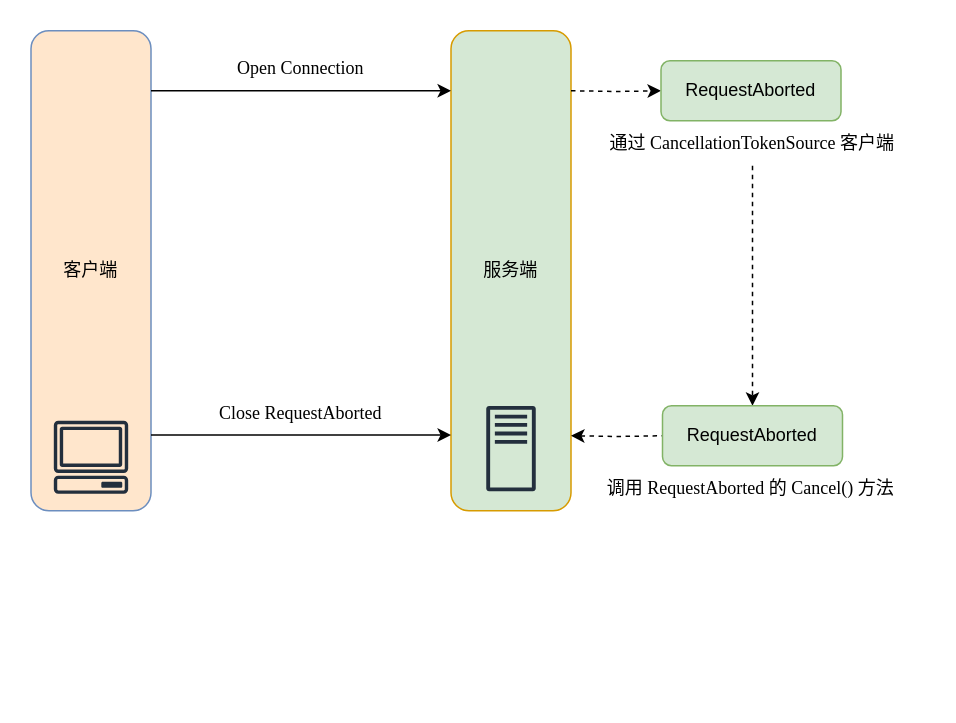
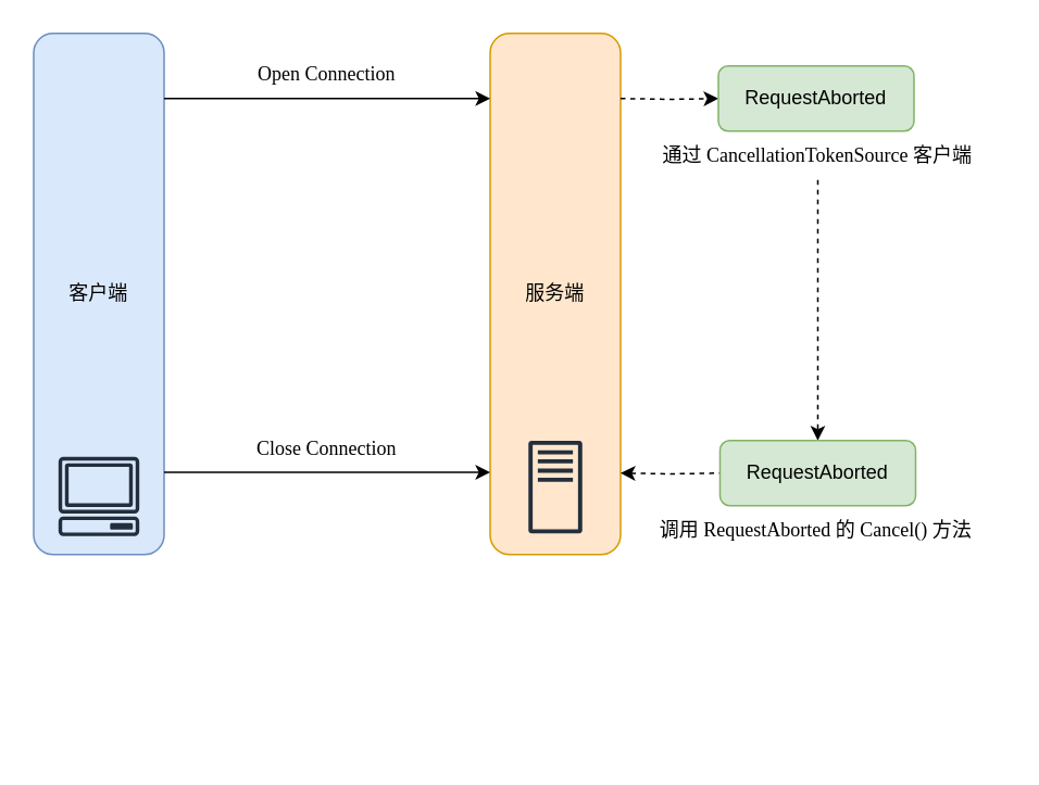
- <mxCell id="2" value="客户端" style="rounded=1;whiteSpace=wrap;html=1;strokeColor=#6c8ebf;shadow=0;fillColor=#ffe6cc;" parent="1" vertex="1"><mxGeometry x="20" y="20" width="80" height="320" as="geometry" /></mxCell>
+ <mxCell id="2" value="客户端" style="rounded=1;whiteSpace=wrap;html=1;strokeColor=#6c8ebf;shadow=0;fillColor=#dae8fc;" parent="1" vertex="1"><mxGeometry x="20" y="20" width="80" height="320" as="geometry" /></mxCell>
- <mxCell id="3" value="服务端" style="rounded=1;whiteSpace=wrap;html=1;fillColor=#d5e8d4;strokeColor=#d79b00;" parent="1" vertex="1"><mxGeometry x="300" y="20" width="80" height="320" as="geometry" /></mxCell>
+ <mxCell id="3" value="服务端" style="rounded=1;whiteSpace=wrap;html=1;fillColor=#ffe6cc;strokeColor=#d79b00;" parent="1" vertex="1"><mxGeometry x="300" y="20" width="80" height="320" as="geometry" /></mxCell>
- <mxCell id="11" value="Close RequestAborted" style="text;html=1;align=center;verticalAlign=middle;whiteSpace=wrap;rounded=0;fontFamily=Comic Sans MS;" parent="1" vertex="1"><mxGeometry x="110" y="260" width="180" height="30" as="geometry" /></mxCell>
+ <mxCell id="11" value="Close Connection" style="text;html=1;align=center;verticalAlign=middle;whiteSpace=wrap;rounded=0;fontFamily=Comic Sans MS;" parent="1" vertex="1"><mxGeometry x="110" y="260" width="180" height="30" as="geometry" /></mxCell>
